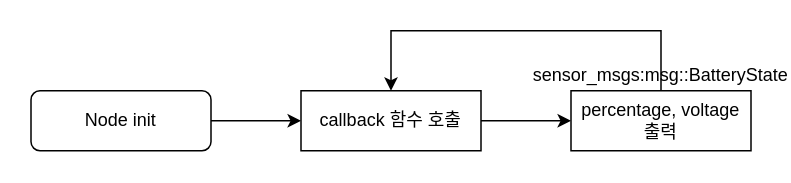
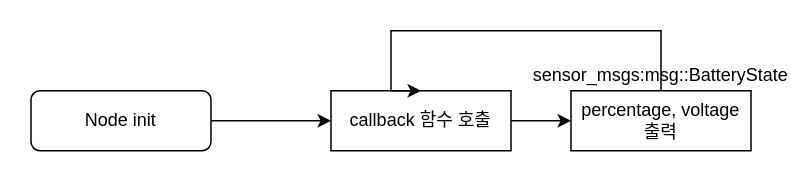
- <mxCell id="5" value="callback 함수 호출" style="rounded=1;whiteSpace=wrap;html=1;arcSize=0;" vertex="1" parent="1"><mxGeometry x="200" y="60" width="120" height="40" as="geometry" /></mxCell>
+ <mxCell id="5" value="callback 함수 호출" style="rounded=1;whiteSpace=wrap;html=1;arcSize=0;" vertex="1" parent="1"><mxGeometry x="220" y="60" width="120" height="40" as="geometry" /></mxCell>
